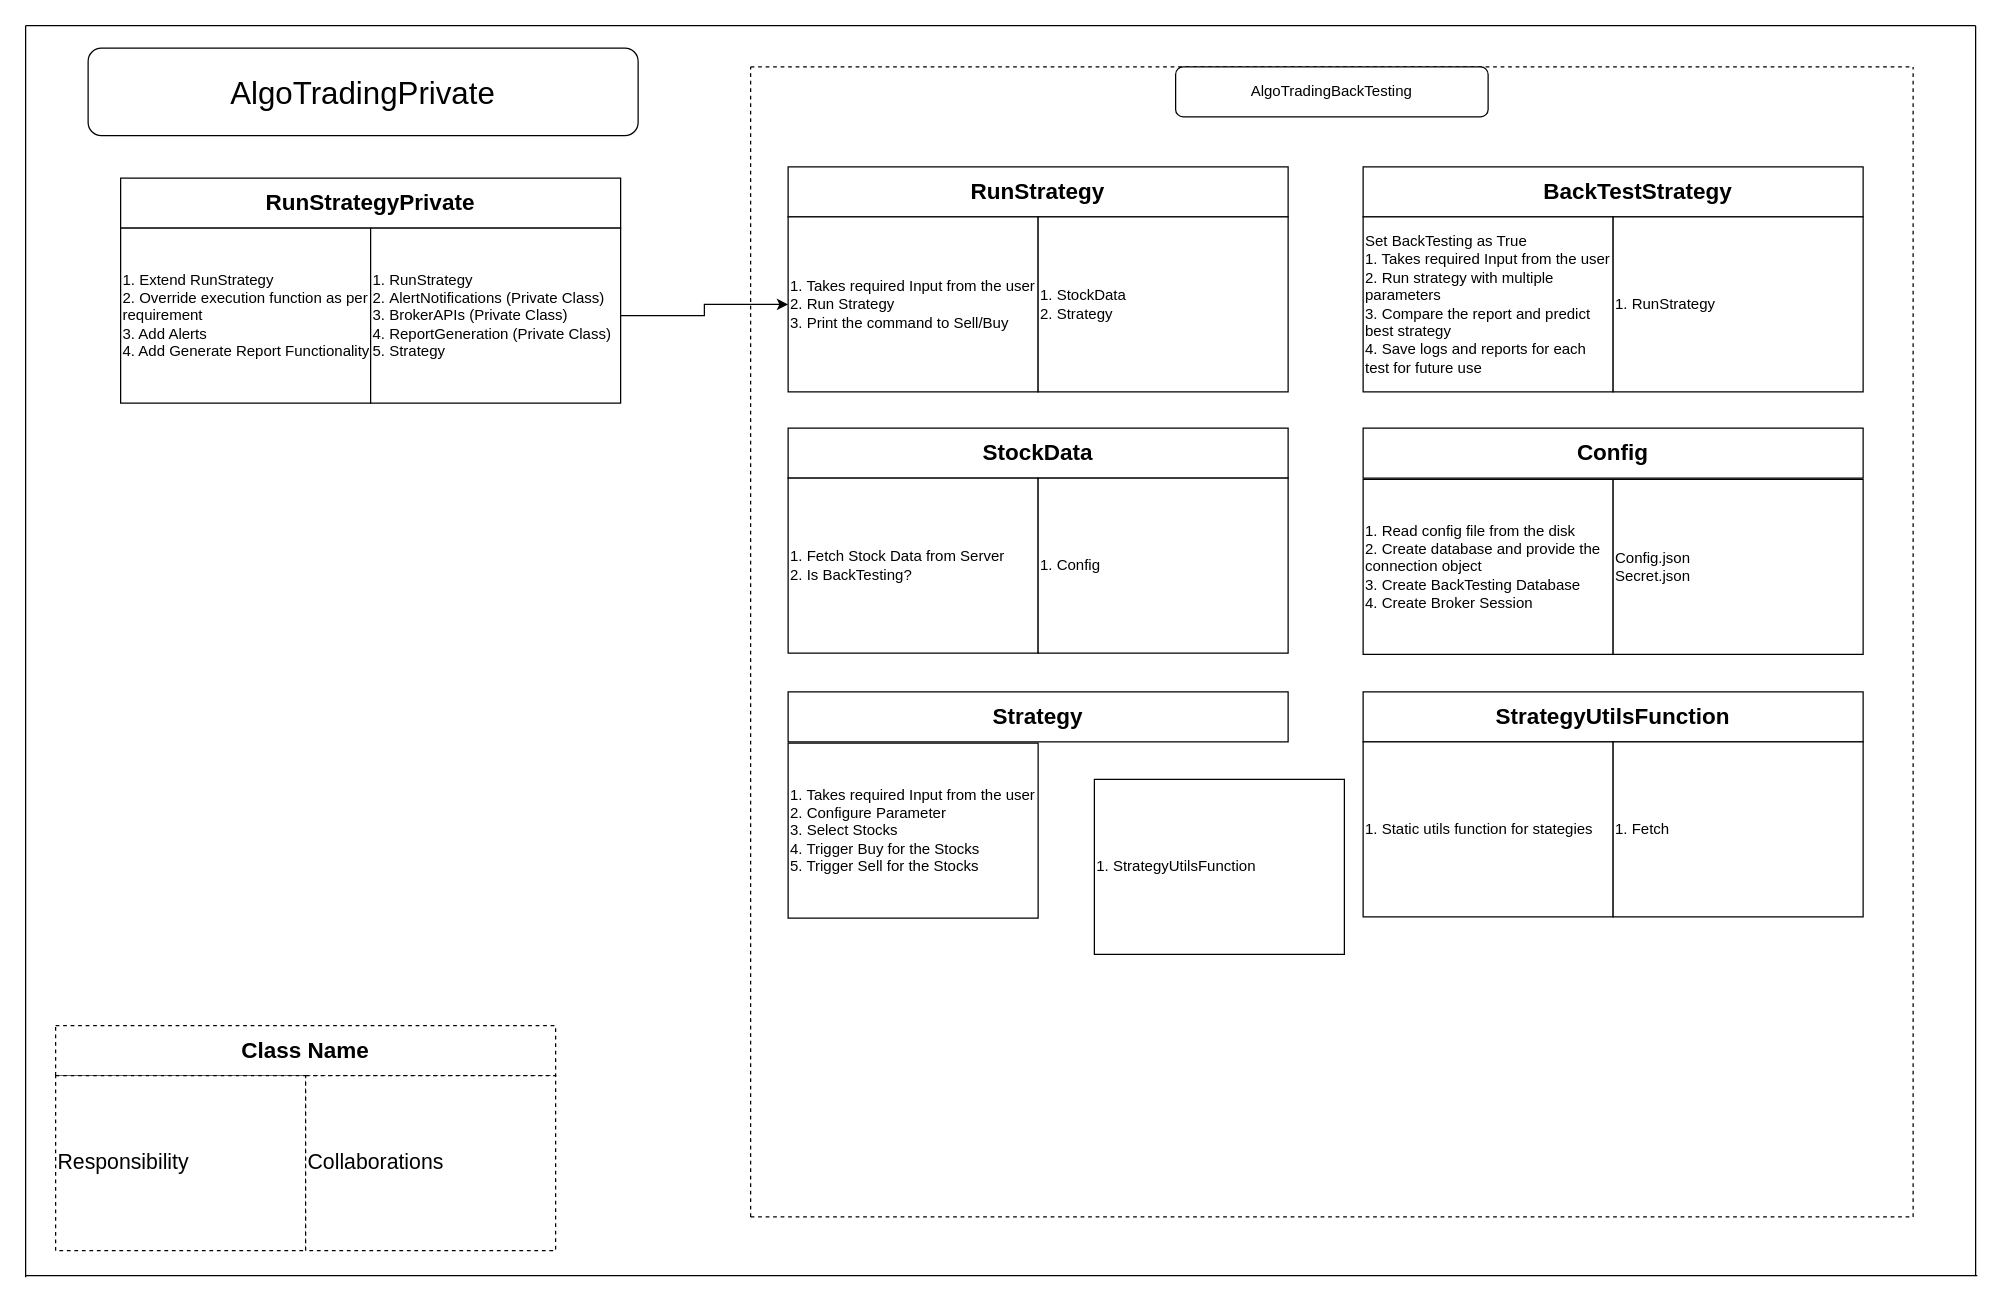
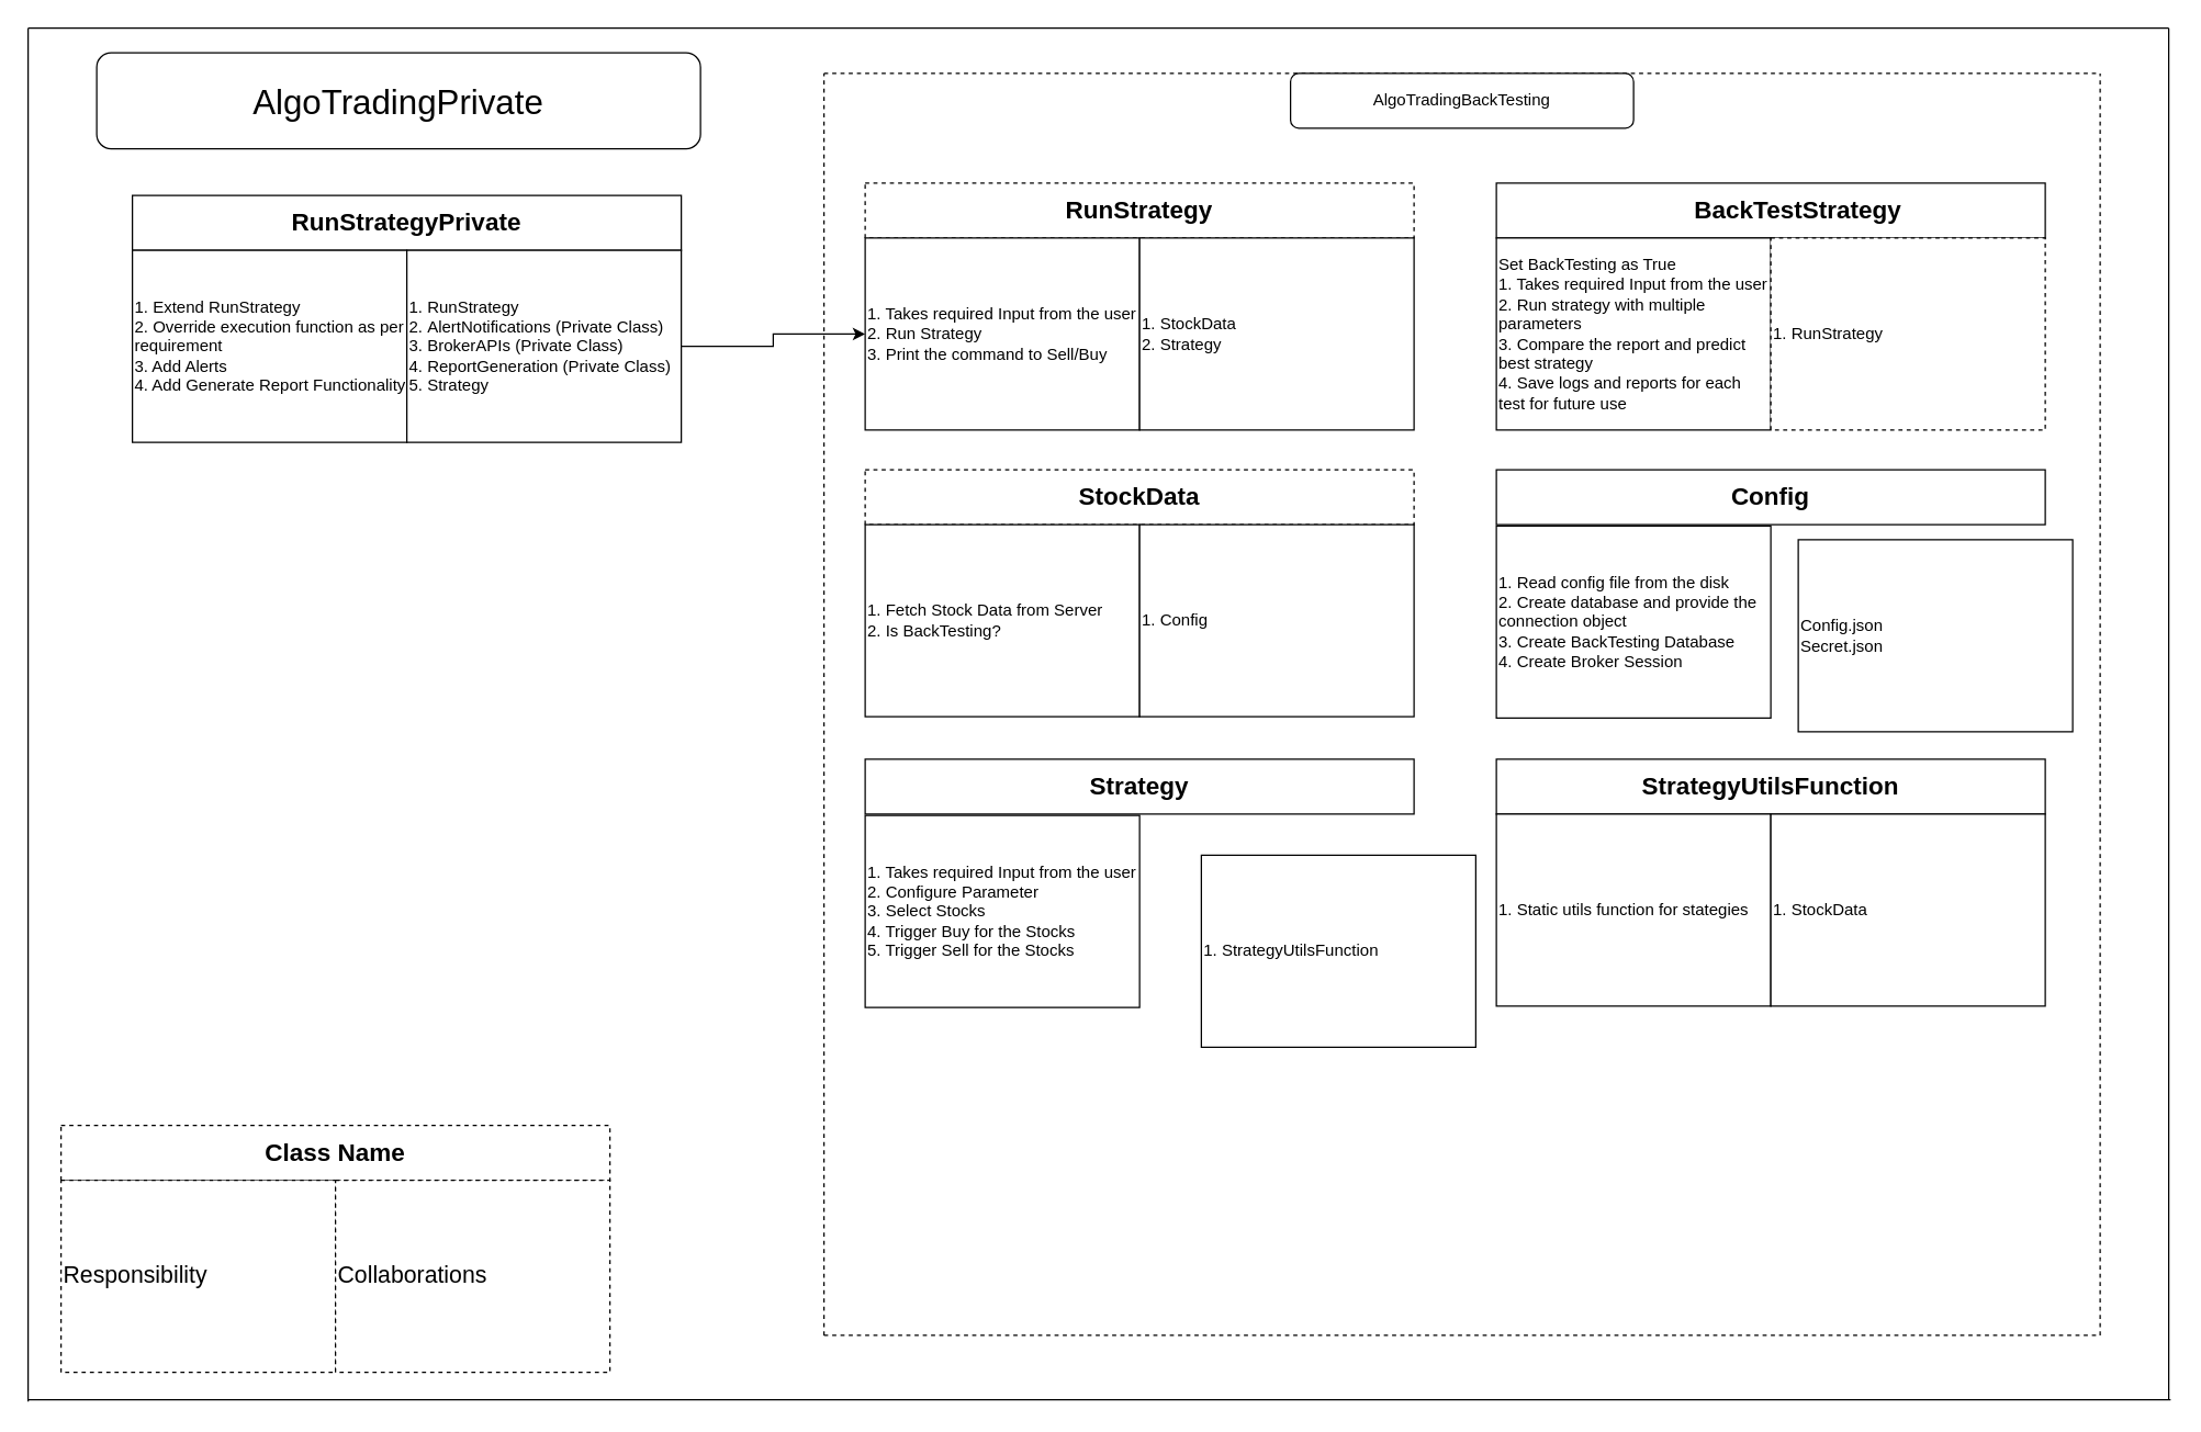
- <mxCell id="2" value="&lt;h2&gt;RunStrategy&lt;/h2&gt;" style="rounded=0;whiteSpace=wrap;html=1;" parent="1" vertex="1"><mxGeometry x="630" y="133" width="400" height="40" as="geometry" /></mxCell>
+ <mxCell id="2" value="&lt;h2&gt;RunStrategy&lt;/h2&gt;" style="rounded=0;whiteSpace=wrap;html=1;dashed=1;" parent="1" vertex="1"><mxGeometry x="630" y="133" width="400" height="40" as="geometry" /></mxCell>
- <mxCell id="28" value="&lt;div style=&quot;&quot;&gt;1. RunStrategy&lt;/div&gt;" style="rounded=0;whiteSpace=wrap;html=1;align=left;" parent="1" vertex="1"><mxGeometry x="1290" y="173" width="200" height="140" as="geometry" /></mxCell>
+ <mxCell id="28" value="&lt;div style=&quot;&quot;&gt;1. RunStrategy&lt;/div&gt;" style="rounded=0;whiteSpace=wrap;html=1;align=left;dashed=1;" parent="1" vertex="1"><mxGeometry x="1290" y="173" width="200" height="140" as="geometry" /></mxCell>
- <mxCell id="5" value="&lt;h2&gt;StockData&lt;/h2&gt;" style="rounded=0;whiteSpace=wrap;html=1;" parent="1" vertex="1"><mxGeometry x="630" y="342" width="400" height="40" as="geometry" /></mxCell>
+ <mxCell id="5" value="&lt;h2&gt;StockData&lt;/h2&gt;" style="rounded=0;whiteSpace=wrap;html=1;dashed=1;" parent="1" vertex="1"><mxGeometry x="630" y="342" width="400" height="40" as="geometry" /></mxCell>
- <mxCell id="13" value="&lt;div style=&quot;&quot;&gt;Config.json&lt;/div&gt;&lt;div style=&quot;&quot;&gt;Secret.json&lt;/div&gt;" style="rounded=0;whiteSpace=wrap;html=1;align=left;" parent="1" vertex="1"><mxGeometry x="1290" y="383" width="200" height="140" as="geometry" /></mxCell>
+ <mxCell id="13" value="&lt;div style=&quot;&quot;&gt;Config.json&lt;/div&gt;&lt;div style=&quot;&quot;&gt;Secret.json&lt;/div&gt;" style="rounded=0;whiteSpace=wrap;html=1;align=left;" parent="1" vertex="1"><mxGeometry x="1310" y="393" width="200" height="140" as="geometry" /></mxCell>
- <mxCell id="10" value="&lt;div style=&quot;&quot;&gt;1. Fetch&lt;/div&gt;" style="rounded=0;whiteSpace=wrap;html=1;align=left;" parent="1" vertex="1"><mxGeometry x="1290" y="593" width="200" height="140" as="geometry" /></mxCell>
+ <mxCell id="10" value="&lt;div style=&quot;&quot;&gt;1. StockData&lt;/div&gt;" style="rounded=0;whiteSpace=wrap;html=1;align=left;" parent="1" vertex="1"><mxGeometry x="1290" y="593" width="200" height="140" as="geometry" /></mxCell>
